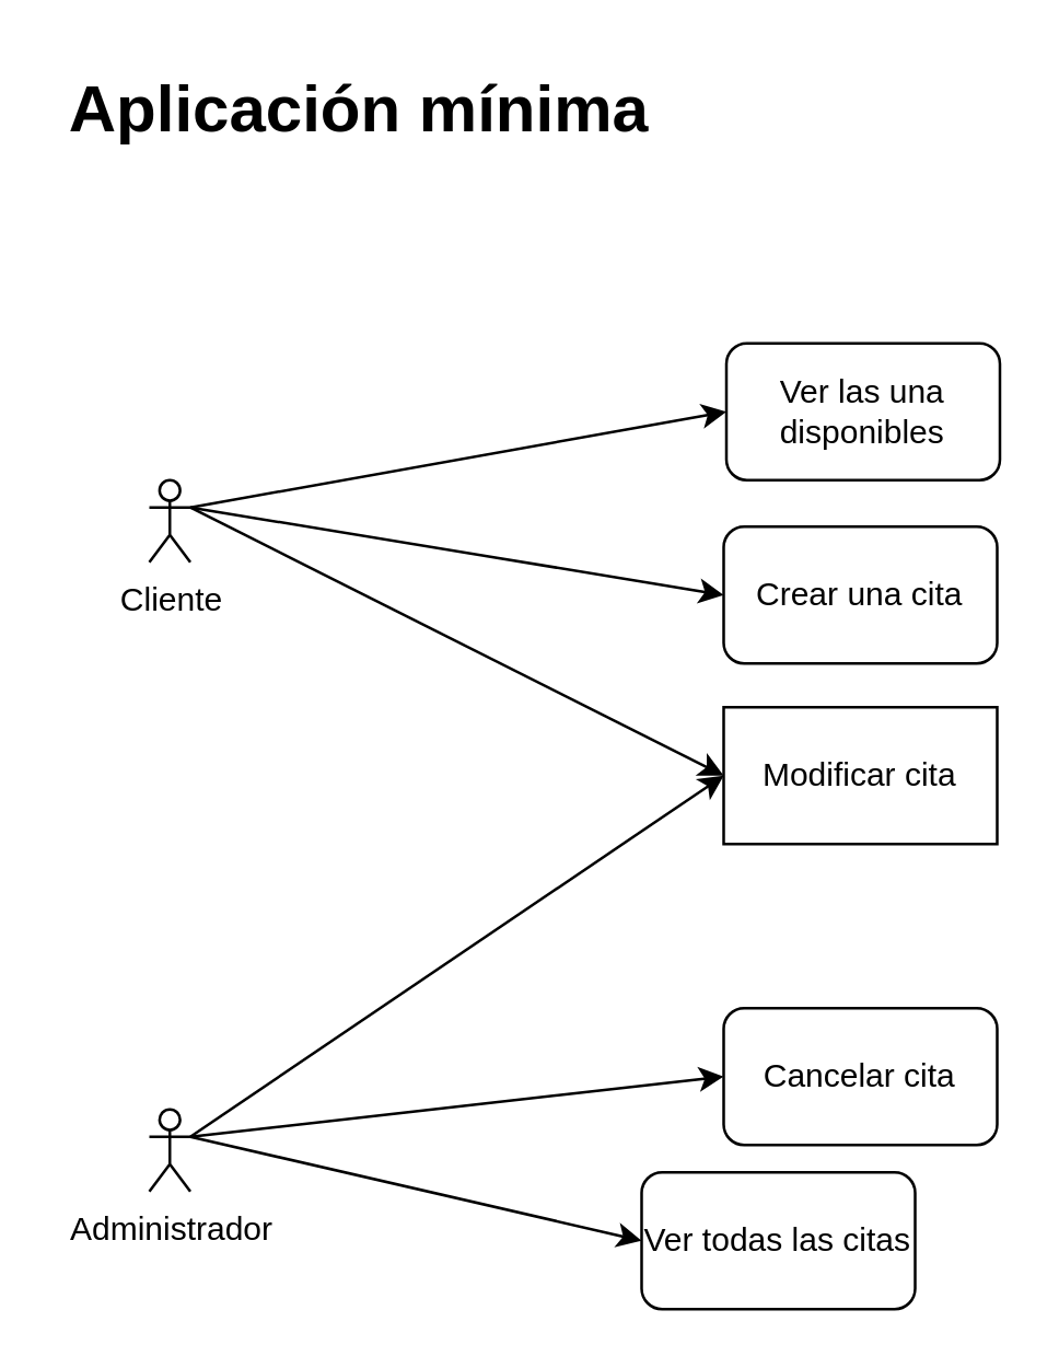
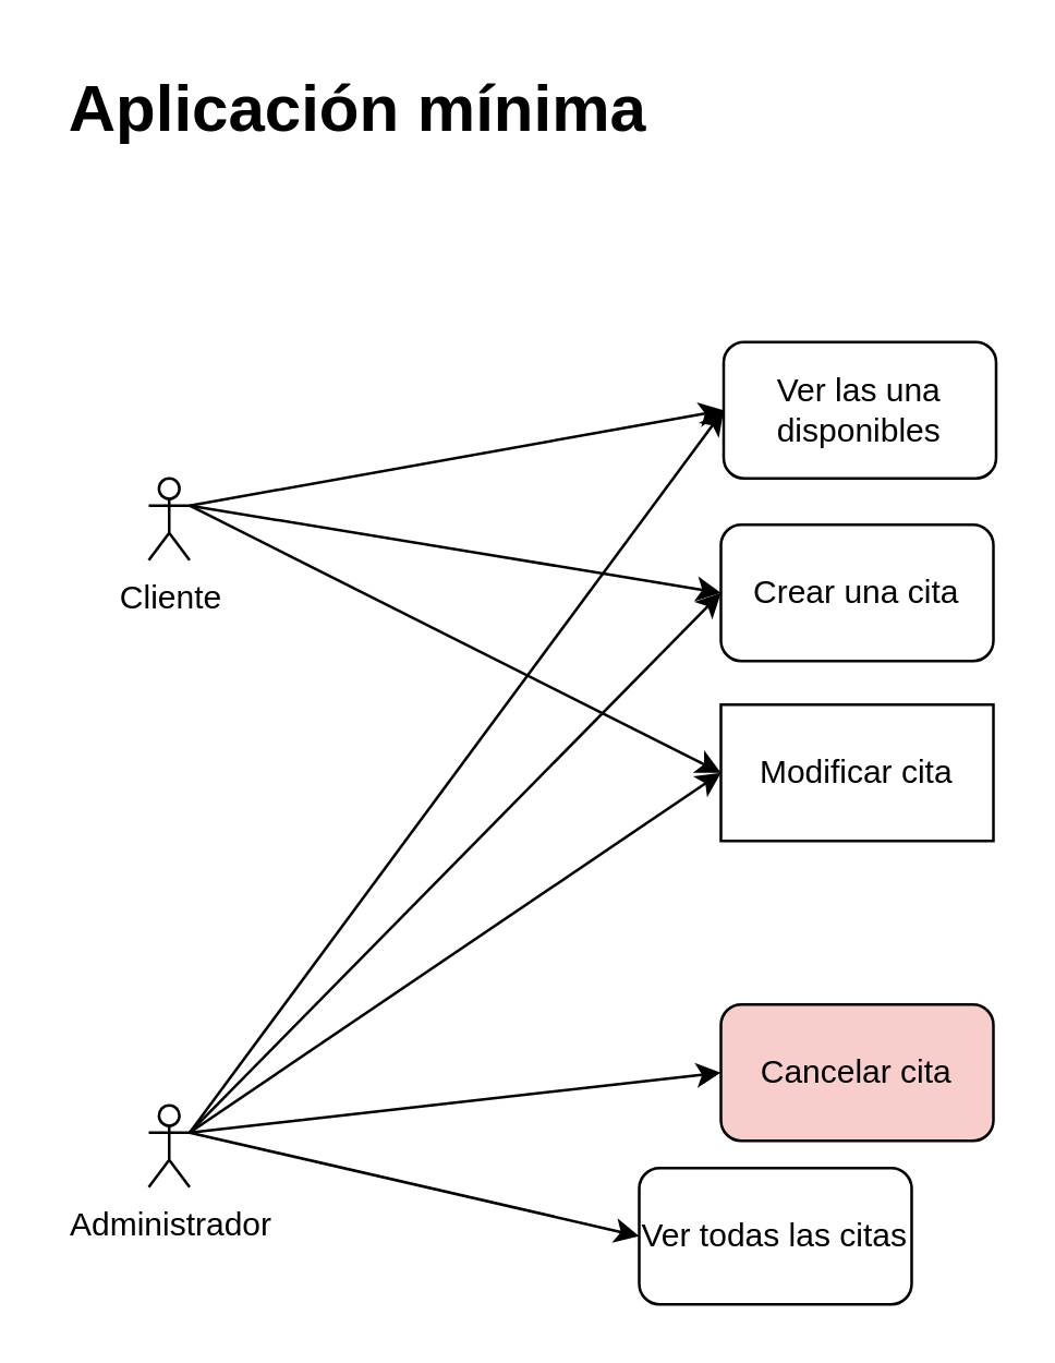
+ <mxCell id="12" value="" style="endArrow=classic;html=1;rounded=0;entryX=0;entryY=0.5;entryDx=0;entryDy=0;exitX=1;exitY=0.333;exitDx=0;exitDy=0;exitPerimeter=0;" edge="1" parent="1" source="3" target="4"><mxGeometry width="50" height="50" relative="1" as="geometry"><mxPoint x="284" y="435" as="sourcePoint" /><mxPoint x="191" y="224" as="targetPoint" /></mxGeometry></mxCell>
+ <mxCell id="10" value="" style="endArrow=classic;html=1;rounded=0;exitX=1;exitY=0.333;exitDx=0;exitDy=0;exitPerimeter=0;entryX=0;entryY=0.5;entryDx=0;entryDy=0;" edge="1" parent="1" source="3" target="5"><mxGeometry width="50" height="50" relative="1" as="geometry"><mxPoint x="89" y="205" as="sourcePoint" /><mxPoint x="191" y="224" as="targetPoint" /></mxGeometry></mxCell>
- <mxCell id="13" value="Cancelar cita" style="rounded=1;whiteSpace=wrap;html=1;" vertex="1" parent="1"><mxGeometry x="264" y="368" width="100" height="50" as="geometry" /></mxCell>
+ <mxCell id="13" value="Cancelar cita" style="rounded=1;whiteSpace=wrap;html=1;fillColor=#f8cecc;" vertex="1" parent="1"><mxGeometry x="264" y="368" width="100" height="50" as="geometry" /></mxCell>
